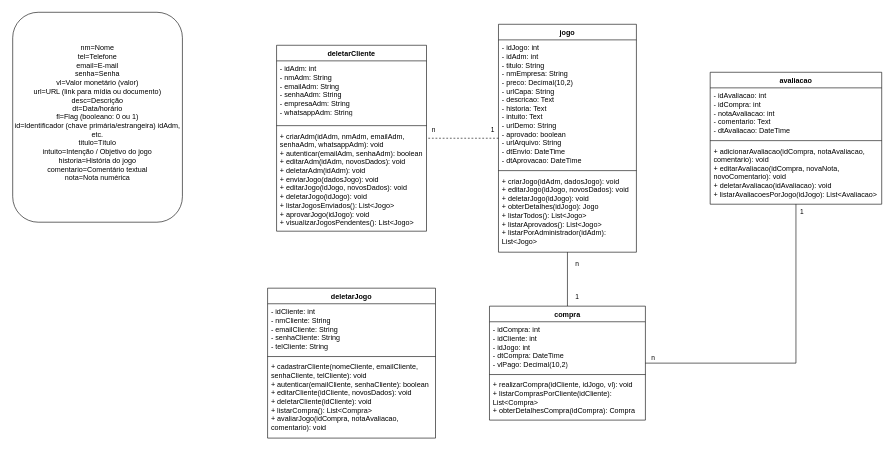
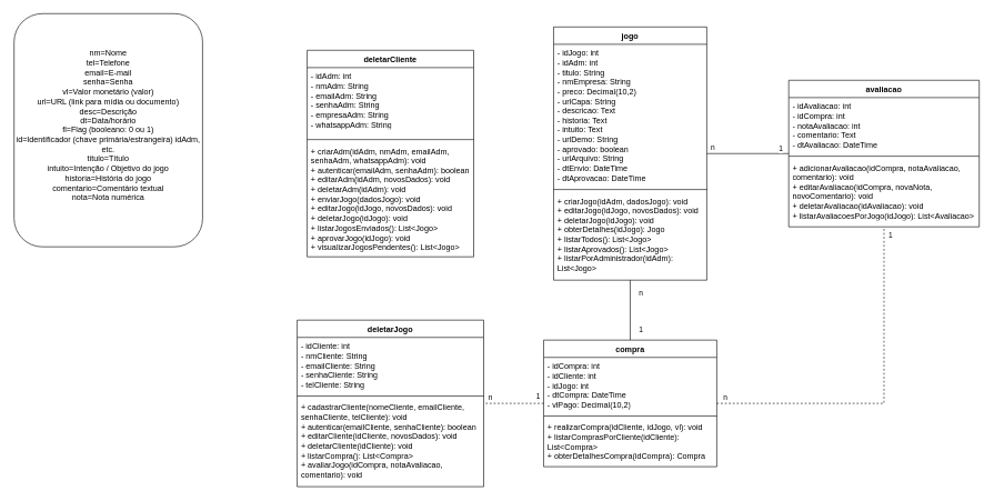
- <mxCell id="2" style="edgeStyle=orthogonalEdgeStyle;rounded=0;orthogonalLoop=1;jettySize=auto;html=1;endArrow=none;startFill=0;dashed=1;" parent="1" source="11" target="30" edge="1"><mxGeometry relative="1" as="geometry"><mxPoint x="790" y="309" as="sourcePoint" /></mxGeometry></mxCell>
- <mxCell id="3" value="1" style="edgeLabel;html=1;align=center;verticalAlign=middle;resizable=0;points=[];" parent="2" connectable="0" vertex="1"><mxGeometry x="-0.953" relative="1" as="geometry"><mxPoint x="-8" y="-15" as="offset" /></mxGeometry></mxCell>
- <mxCell id="4" value="n" style="edgeLabel;html=1;align=center;verticalAlign=middle;resizable=0;points=[];" parent="2" connectable="0" vertex="1"><mxGeometry x="0.899" y="1" relative="1" as="geometry"><mxPoint x="5" y="-16" as="offset" /></mxGeometry></mxCell>
+ <mxCell id="5" style="edgeStyle=orthogonalEdgeStyle;rounded=0;orthogonalLoop=1;jettySize=auto;html=1;endArrow=none;startFill=0;" parent="1" source="11" target="34" edge="1"><mxGeometry relative="1" as="geometry" /></mxCell>
+ <mxCell id="6" value="1" style="edgeLabel;html=1;align=center;verticalAlign=middle;resizable=0;points=[];" parent="5" connectable="0" vertex="1"><mxGeometry x="0.81" y="-1" relative="1" as="geometry"><mxPoint x="-1" y="-9" as="offset" /></mxGeometry></mxCell>
+ <mxCell id="7" value="n" style="edgeLabel;html=1;align=center;verticalAlign=middle;resizable=0;points=[];" parent="5" connectable="0" vertex="1"><mxGeometry x="-0.935" y="-2" relative="1" as="geometry"><mxPoint x="4" y="-12" as="offset" /></mxGeometry></mxCell>
- <mxCell id="23" style="edgeStyle=orthogonalEdgeStyle;rounded=0;orthogonalLoop=1;jettySize=auto;html=1;endArrow=none;startFill=0;dashed=0;" parent="1" source="26" target="34" edge="1"><mxGeometry relative="1" as="geometry" /></mxCell>
+ <mxCell id="23" style="edgeStyle=orthogonalEdgeStyle;rounded=0;orthogonalLoop=1;jettySize=auto;html=1;endArrow=none;startFill=0;dashed=1;" parent="1" source="26" target="34" edge="1"><mxGeometry relative="1" as="geometry" /></mxCell>
+ <mxCell id="20" style="edgeStyle=orthogonalEdgeStyle;rounded=0;orthogonalLoop=1;jettySize=auto;html=1;endArrow=none;startFill=0;dashed=1;" parent="1" source="26" target="16" edge="1"><mxGeometry relative="1" as="geometry" /></mxCell>
+ <mxCell id="21" value="1" style="edgeLabel;html=1;align=center;verticalAlign=middle;resizable=0;points=[];" parent="20" connectable="0" vertex="1"><mxGeometry x="-0.947" y="-2" relative="1" as="geometry"><mxPoint x="-7" y="-10" as="offset" /></mxGeometry></mxCell>
+ <mxCell id="22" value="n" style="edgeLabel;html=1;align=center;verticalAlign=middle;resizable=0;points=[];" parent="20" connectable="0" vertex="1"><mxGeometry x="0.929" y="1" relative="1" as="geometry"><mxPoint x="6" y="-11" as="offset" /></mxGeometry></mxCell>
